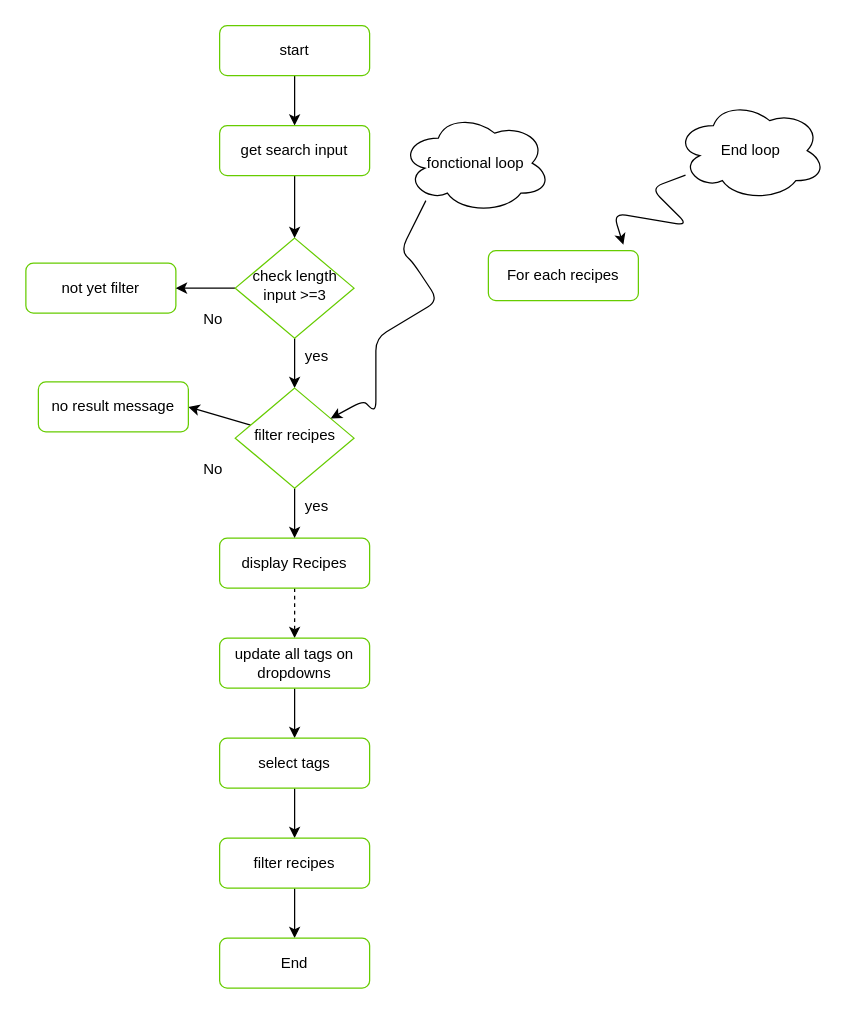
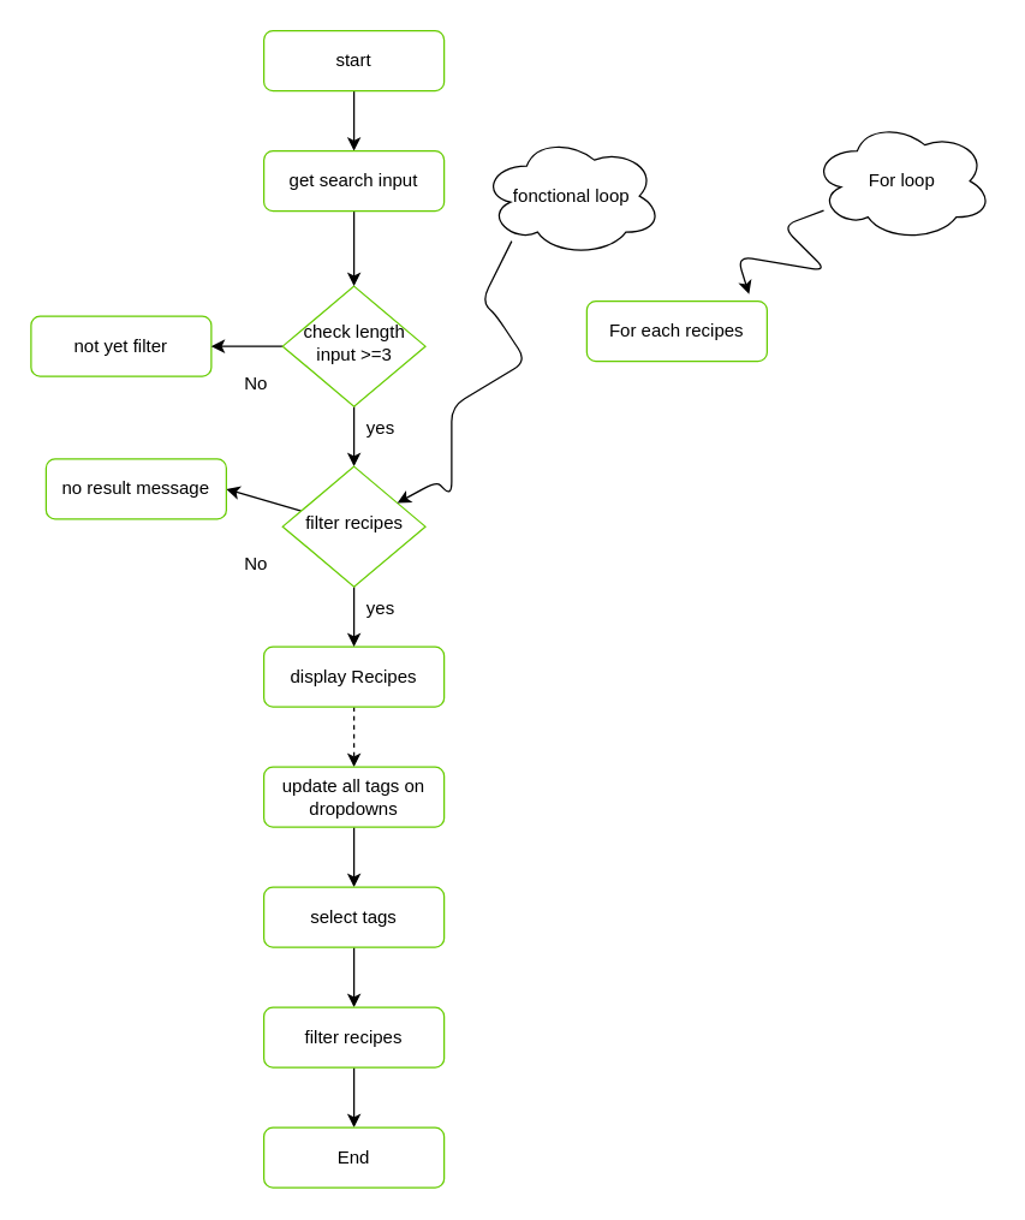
- <mxCell id="29" value="End loop" style="ellipse;shape=cloud;whiteSpace=wrap;html=1;" vertex="1" parent="1"><mxGeometry x="540" y="80" width="120" height="80" as="geometry" /></mxCell>
+ <mxCell id="29" value="For loop" style="ellipse;shape=cloud;whiteSpace=wrap;html=1;" vertex="1" parent="1"><mxGeometry x="540" y="80" width="120" height="80" as="geometry" /></mxCell>
